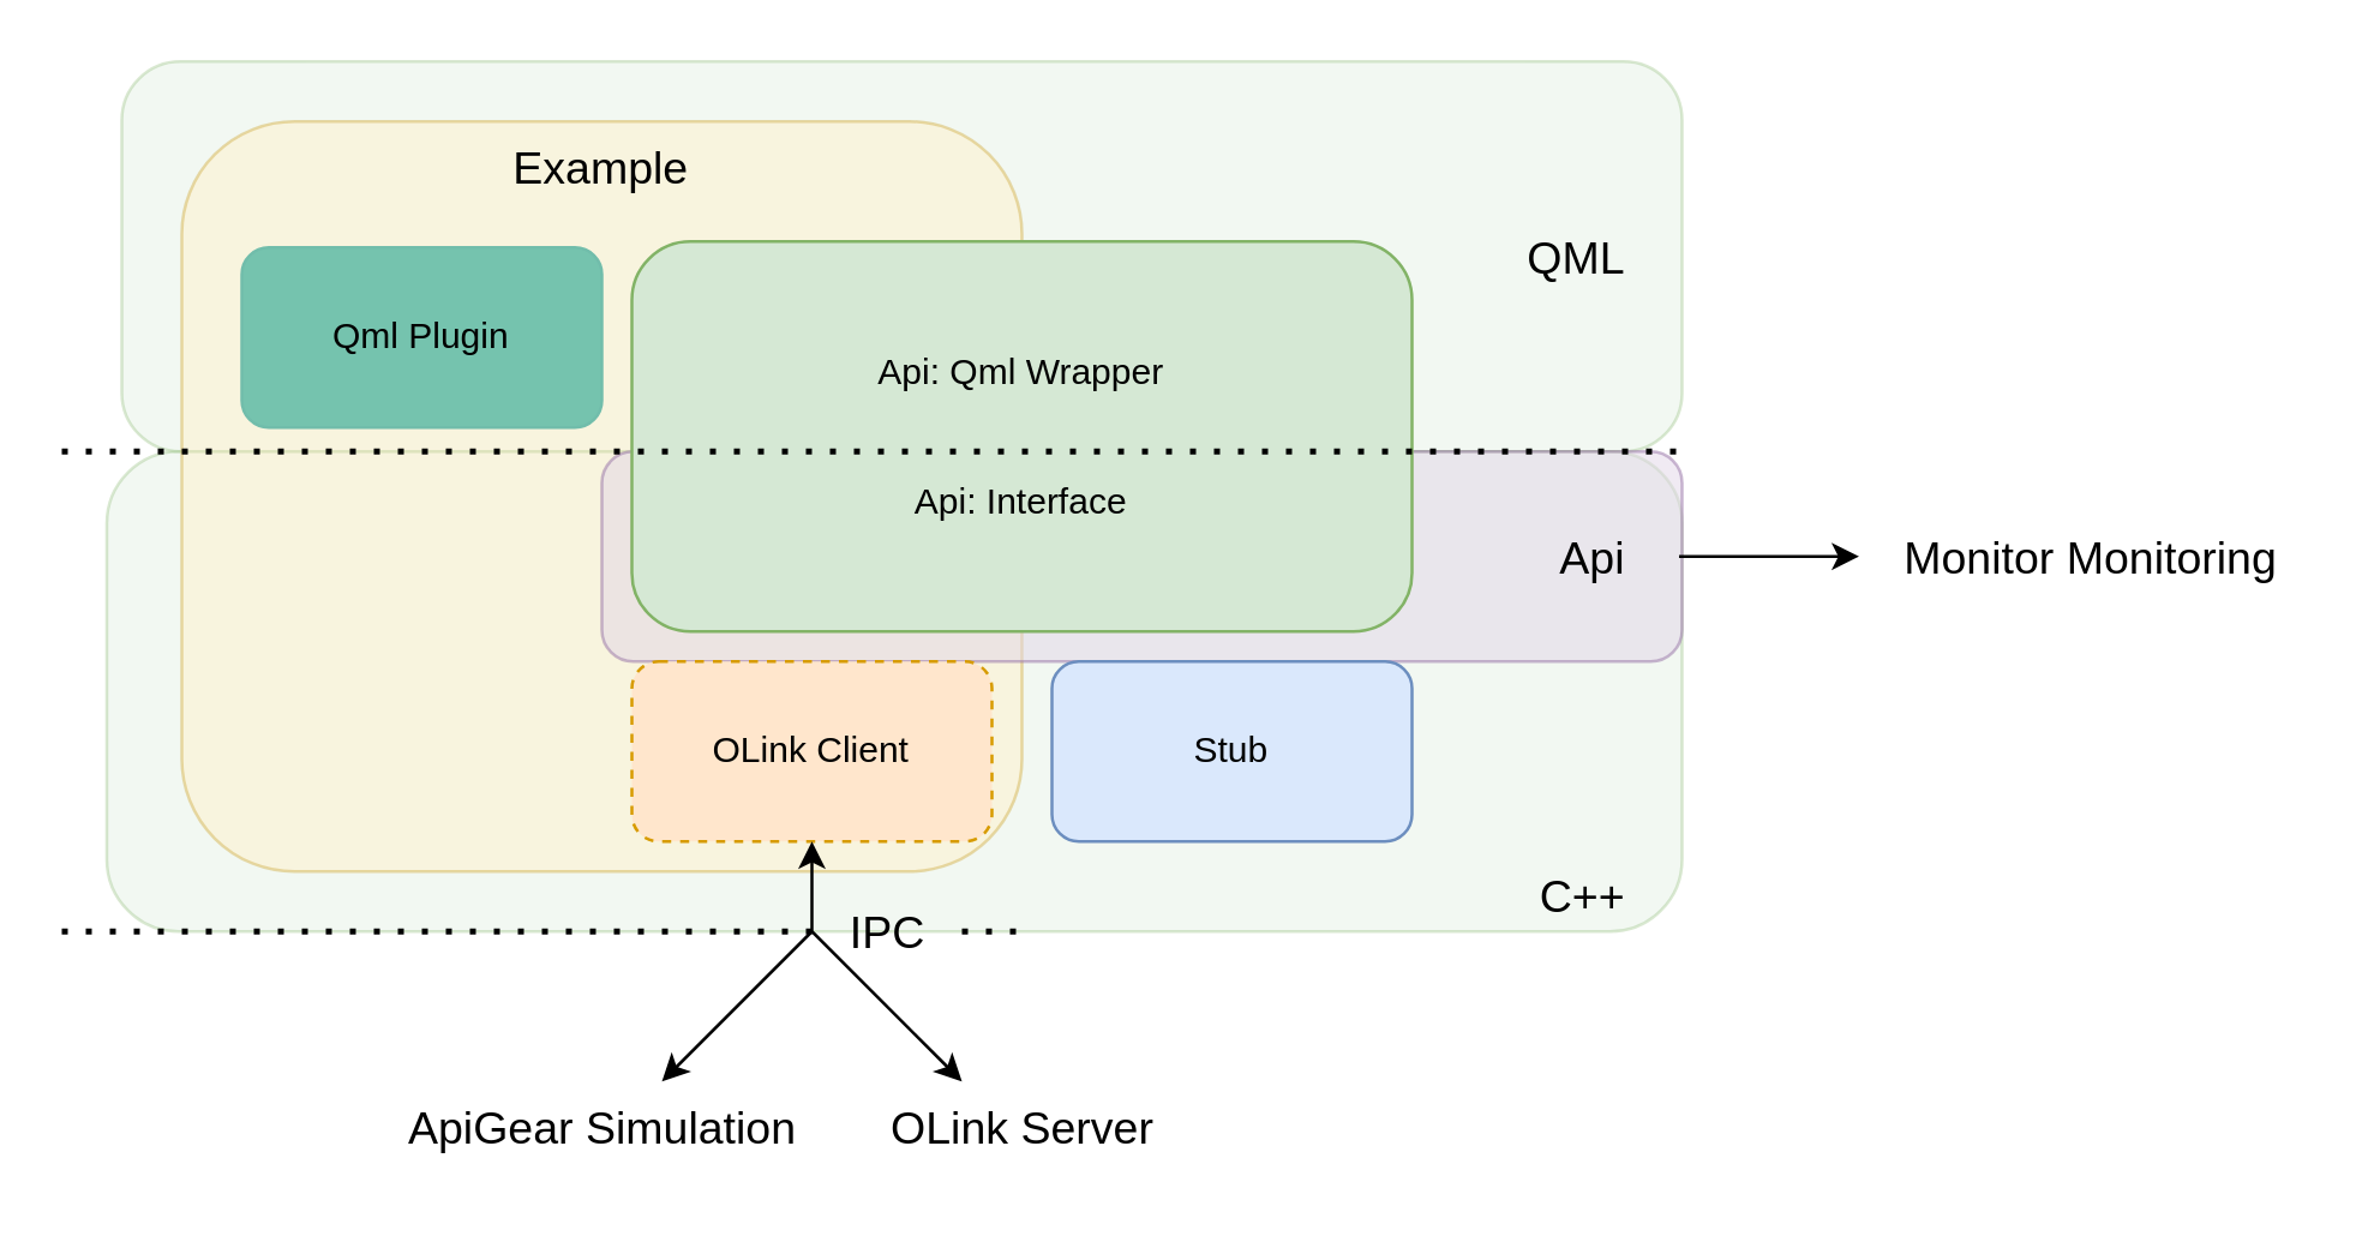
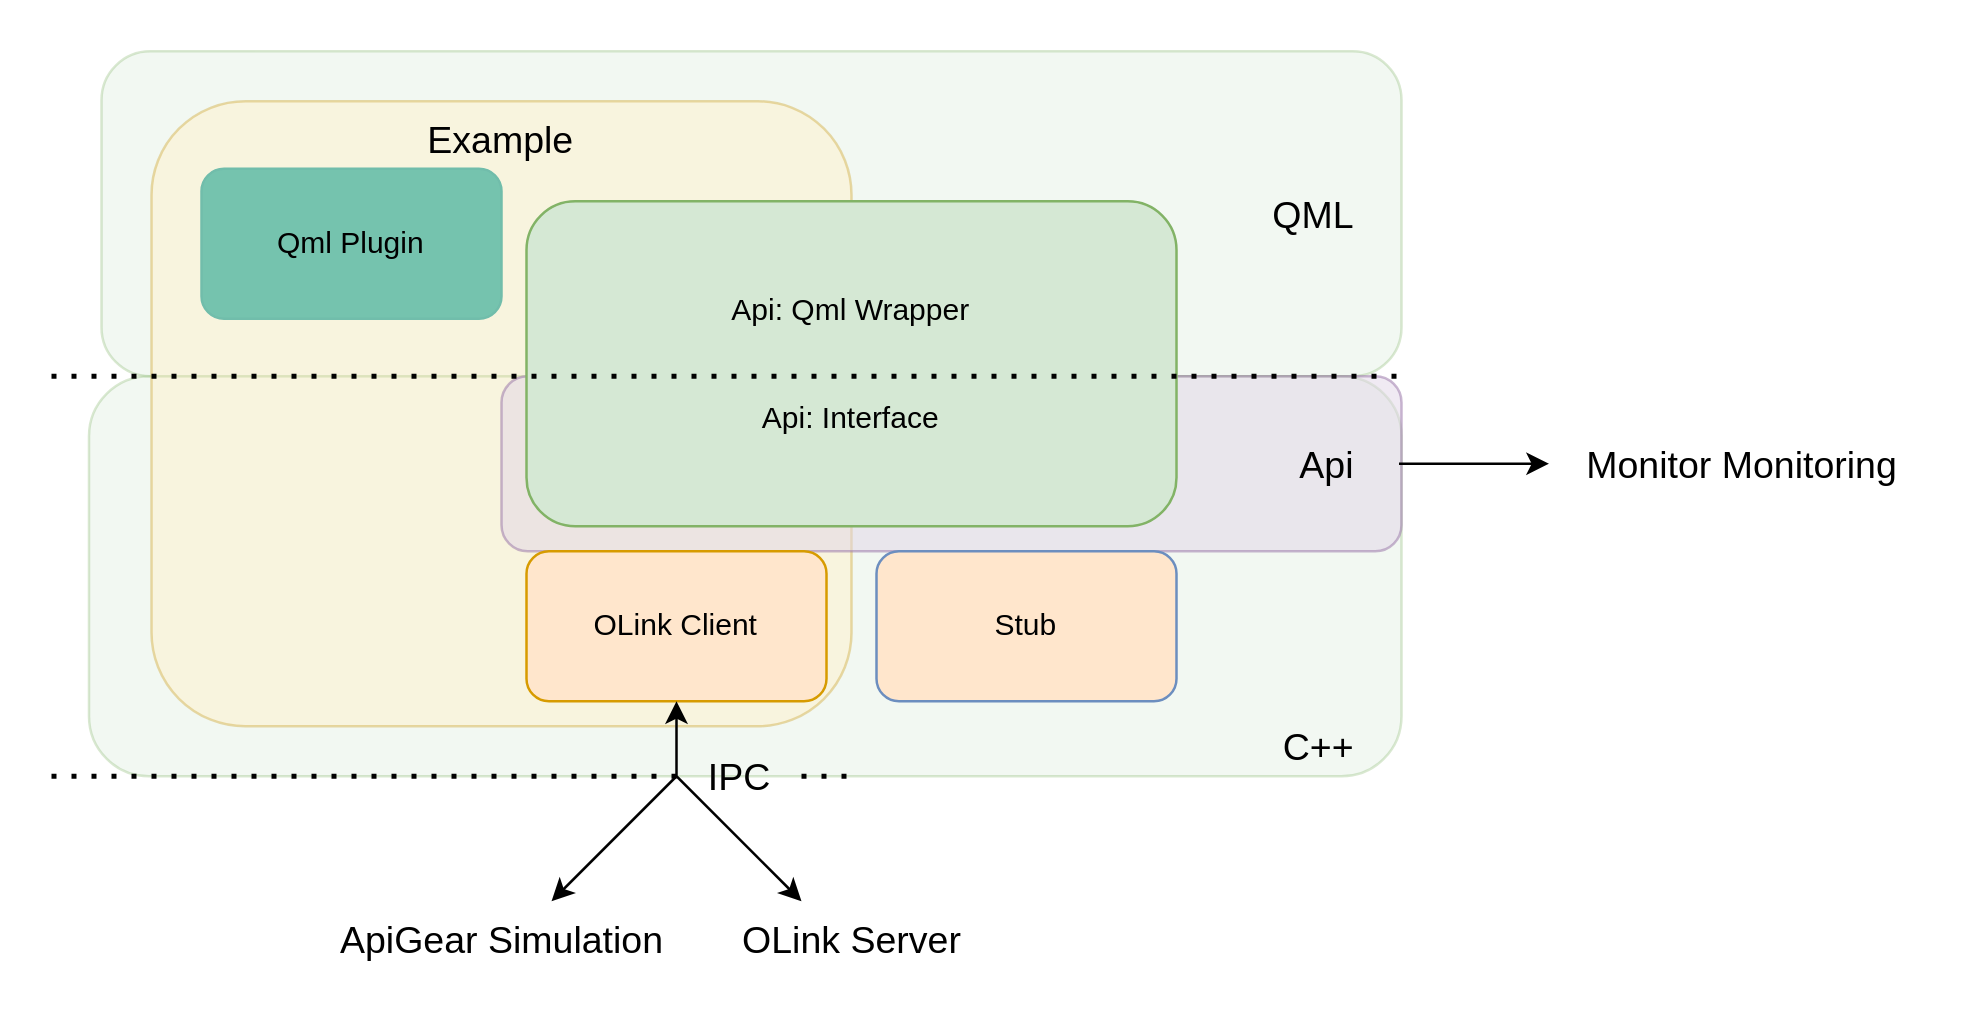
- <mxCell id="9" value="Qml Plugin" style="rounded=1;whiteSpace=wrap;html=1;fillColor=#75C3AE;strokeColor=#71BDAB;" vertex="1" parent="1"><mxGeometry x="80" y="82" width="120" height="60" as="geometry" /></mxCell>
+ <mxCell id="9" value="Qml Plugin" style="rounded=1;whiteSpace=wrap;html=1;fillColor=#75C3AE;strokeColor=#71BDAB;" vertex="1" parent="1"><mxGeometry x="80" y="67" width="120" height="60" as="geometry" /></mxCell>
- <mxCell id="6" value="OLink Client" style="rounded=1;whiteSpace=wrap;html=1;fillColor=#ffe6cc;strokeColor=#d79b00;dashed=1;" vertex="1" parent="1"><mxGeometry x="210" y="220" width="120" height="60" as="geometry" /></mxCell>
+ <mxCell id="6" value="OLink Client" style="rounded=1;whiteSpace=wrap;html=1;fillColor=#ffe6cc;strokeColor=#d79b00;" vertex="1" parent="1"><mxGeometry x="210" y="220" width="120" height="60" as="geometry" /></mxCell>
- <mxCell id="7" value="Stub" style="rounded=1;whiteSpace=wrap;html=1;fillColor=#dae8fc;strokeColor=#6c8ebf;" vertex="1" parent="1"><mxGeometry x="350" y="220" width="120" height="60" as="geometry" /></mxCell>
+ <mxCell id="7" value="Stub" style="rounded=1;whiteSpace=wrap;html=1;fillColor=#ffe6cc;strokeColor=#6c8ebf;" vertex="1" parent="1"><mxGeometry x="350" y="220" width="120" height="60" as="geometry" /></mxCell>
